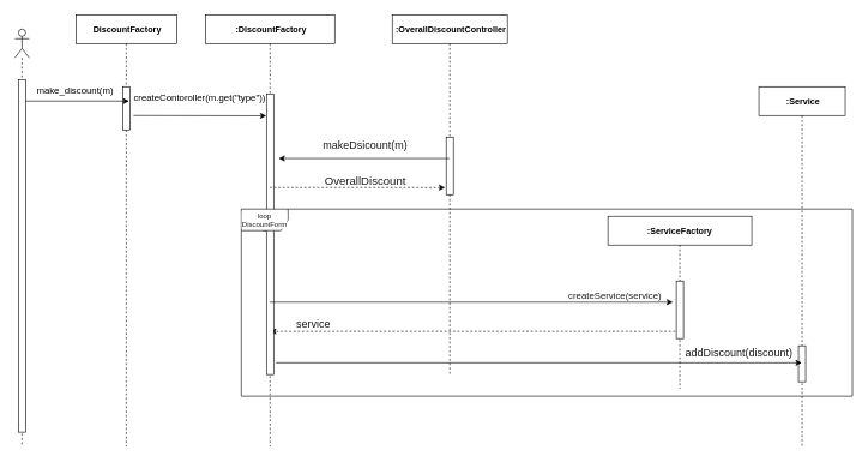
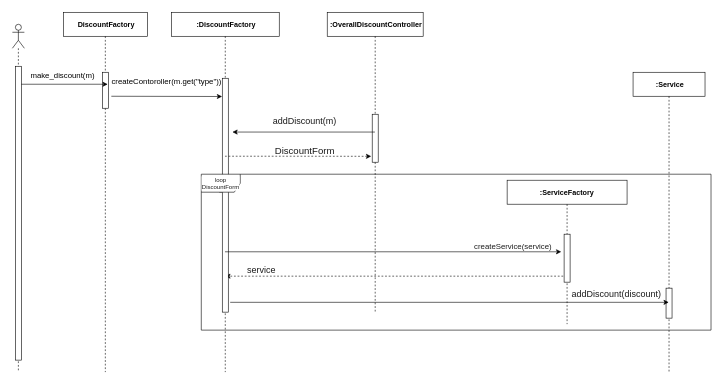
- <mxCell id="19" value="&lt;font style=&quot;font-size: 15px;&quot;&gt;&amp;nbsp;makeDsicount(m)&lt;/font&gt;" style="text;html=1;align=center;verticalAlign=middle;resizable=0;points=[];autosize=1;strokeColor=none;fillColor=none;fontSize=15;fontColor=#1A1A1A;fontStyle=0" parent="1" vertex="1"><mxGeometry x="435" y="190" width="140" height="20" as="geometry" /></mxCell>
+ <mxCell id="19" value="&lt;font style=&quot;font-size: 15px;&quot;&gt;&amp;nbsp;addDiscount(m)&lt;/font&gt;" style="text;html=1;align=center;verticalAlign=middle;resizable=0;points=[];autosize=1;strokeColor=none;fillColor=none;fontSize=15;fontColor=#1A1A1A;fontStyle=0" parent="1" vertex="1"><mxGeometry x="435" y="190" width="140" height="20" as="geometry" /></mxCell>
- <mxCell id="21" value="&lt;font style=&quot;font-size: 16px;&quot;&gt;&amp;nbsp;OverallDiscount&lt;/font&gt;" style="text;html=1;align=center;verticalAlign=middle;resizable=0;points=[];autosize=1;strokeColor=none;fillColor=none;fontSize=15;fontColor=#1A1A1A;" parent="1" vertex="1"><mxGeometry x="435" y="235" width="140" height="30" as="geometry" /></mxCell>
+ <mxCell id="21" value="&lt;font style=&quot;font-size: 16px;&quot;&gt;&amp;nbsp;DiscountForm&lt;/font&gt;" style="text;html=1;align=center;verticalAlign=middle;resizable=0;points=[];autosize=1;strokeColor=none;fillColor=none;fontSize=15;fontColor=#1A1A1A;" parent="1" vertex="1"><mxGeometry x="435" y="235" width="140" height="30" as="geometry" /></mxCell>
